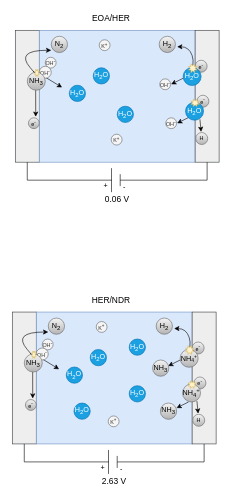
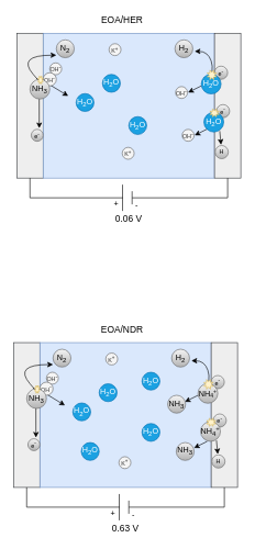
- <mxCell id="96" value="HER/NDR" style="text;html=1;strokeColor=none;fillColor=none;align=center;verticalAlign=middle;whiteSpace=wrap;rounded=0;labelBackgroundColor=none;fontSize=14;fontColor=#000000;" parent="1" vertex="1"><mxGeometry x="165" y="490" width="40" height="20" as="geometry" /></mxCell>
+ <mxCell id="96" value="EOA/NDR" style="text;html=1;strokeColor=none;fillColor=none;align=center;verticalAlign=middle;whiteSpace=wrap;rounded=0;labelBackgroundColor=none;fontSize=14;fontColor=#000000;" parent="1" vertex="1"><mxGeometry x="165" y="490" width="40" height="20" as="geometry" /></mxCell>
- <mxCell id="95" value="2.63 V" style="text;html=1;strokeColor=none;fillColor=none;align=center;verticalAlign=middle;whiteSpace=wrap;rounded=0;labelBackgroundColor=none;fontSize=14;fontColor=#000000;" parent="1" vertex="1"><mxGeometry x="165" y="792" width="50" height="20" as="geometry" /></mxCell>
+ <mxCell id="95" value="0.63 V" style="text;html=1;strokeColor=none;fillColor=none;align=center;verticalAlign=middle;whiteSpace=wrap;rounded=0;labelBackgroundColor=none;fontSize=14;fontColor=#000000;" parent="1" vertex="1"><mxGeometry x="165" y="792" width="50" height="20" as="geometry" /></mxCell>
